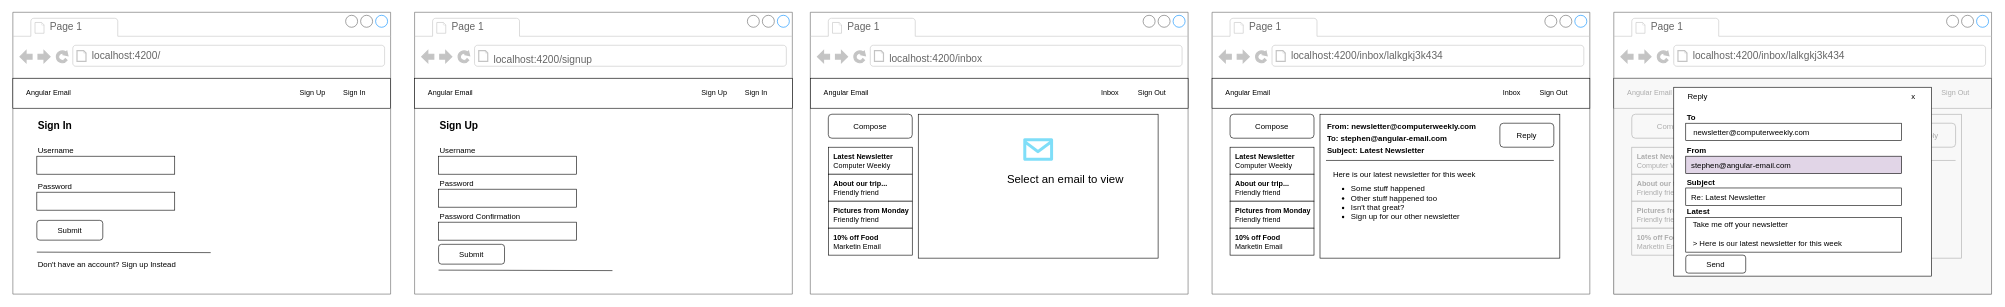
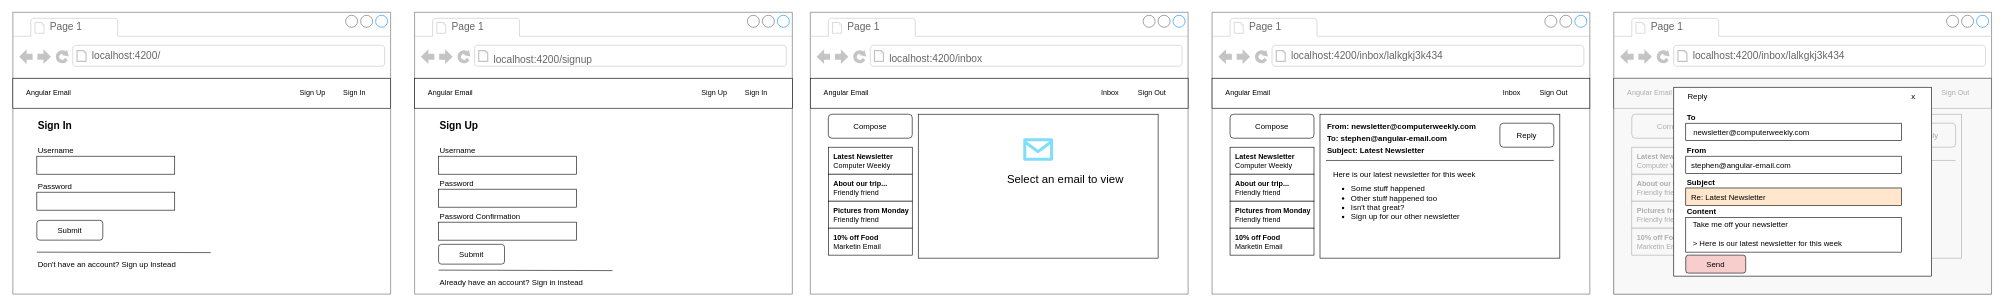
- <mxCell id="95" value="&amp;nbsp; stephen@angular-email.com" style="rounded=0;whiteSpace=wrap;html=1;fontSize=13;align=left;fillColor=#e1d5e7;" parent="69" vertex="1"><mxGeometry x="120" y="240" width="360" height="29" as="geometry" /></mxCell>
+ <mxCell id="95" value="&amp;nbsp; stephen@angular-email.com" style="rounded=0;whiteSpace=wrap;html=1;fontSize=13;align=left;" parent="69" vertex="1"><mxGeometry x="120" y="240" width="360" height="29" as="geometry" /></mxCell>
- <mxCell id="97" value="&amp;nbsp; Re: Latest Newsletter" style="rounded=0;whiteSpace=wrap;html=1;fontSize=13;align=left;" parent="69" vertex="1"><mxGeometry x="120" y="293" width="360" height="29" as="geometry" /></mxCell>
+ <mxCell id="97" value="&amp;nbsp; Re: Latest Newsletter" style="rounded=0;whiteSpace=wrap;html=1;fontSize=13;align=left;fillColor=#ffe6cc;" parent="69" vertex="1"><mxGeometry x="120" y="293" width="360" height="29" as="geometry" /></mxCell>
- <mxCell id="100" value="Latest" style="text;html=1;strokeColor=none;fillColor=none;align=left;verticalAlign=middle;whiteSpace=wrap;rounded=0;fontSize=13;fontStyle=1" parent="69" vertex="1"><mxGeometry x="120" y="322" width="90" height="20" as="geometry" /></mxCell>
+ <mxCell id="100" value="Content" style="text;html=1;strokeColor=none;fillColor=none;align=left;verticalAlign=middle;whiteSpace=wrap;rounded=0;fontSize=13;fontStyle=1" parent="69" vertex="1"><mxGeometry x="120" y="322" width="90" height="20" as="geometry" /></mxCell>
- <mxCell id="101" value="Send" style="rounded=1;whiteSpace=wrap;html=1;fontSize=13;align=center;" parent="69" vertex="1"><mxGeometry x="120" y="405" width="100" height="30" as="geometry" /></mxCell>
+ <mxCell id="101" value="Send" style="rounded=1;whiteSpace=wrap;html=1;fontSize=13;align=center;fillColor=#f8cecc;" parent="69" vertex="1"><mxGeometry x="120" y="405" width="100" height="30" as="geometry" /></mxCell>
+ <mxCell id="31" value="Already have an account? Sign in instead" style="text;html=1;strokeColor=none;fillColor=none;align=left;verticalAlign=middle;whiteSpace=wrap;rounded=0;fontSize=13;" parent="17" vertex="1"><mxGeometry x="40" y="440" width="270" height="20" as="geometry" /></mxCell>
